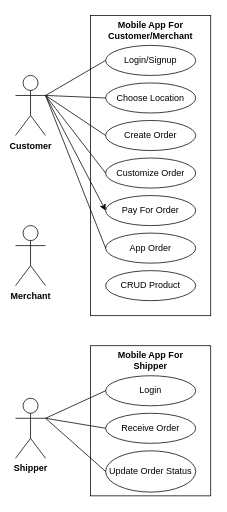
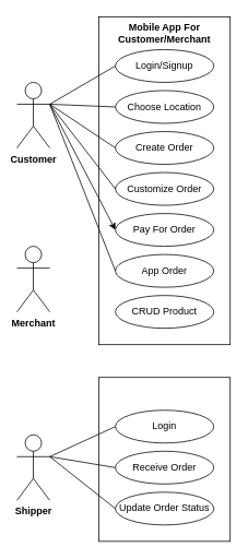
- <mxCell id="17" value="&lt;b&gt;Mobile App For Shipper&lt;/b&gt;" style="text;html=1;strokeColor=none;fillColor=none;align=center;verticalAlign=middle;whiteSpace=wrap;rounded=0;" vertex="1" parent="1"><mxGeometry x="155" y="470" width="90" height="20" as="geometry" /></mxCell>
- <mxCell id="16" value="Update Order Status" style="ellipse;whiteSpace=wrap;html=1;" vertex="1" parent="1"><mxGeometry x="140" y="600" width="120" height="55" as="geometry" /></mxCell>
+ <mxCell id="16" value="Update Order Status" style="ellipse;whiteSpace=wrap;html=1;" vertex="1" parent="1"><mxGeometry x="140" y="600" width="120" height="40" as="geometry" /></mxCell>
